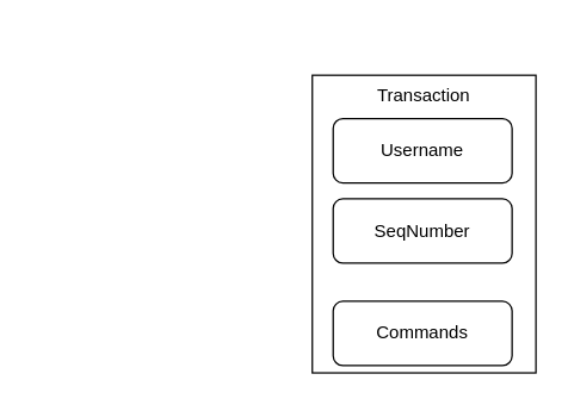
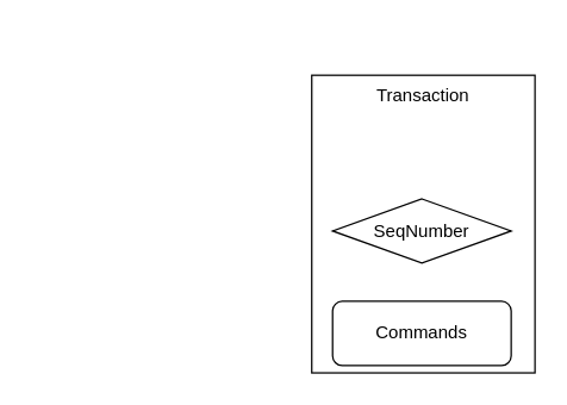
- <mxCell id="4" value="Username" style="rounded=1;whiteSpace=wrap;html=1;" vertex="1" parent="1"><mxGeometry x="223" y="79.232" width="120" height="43.077" as="geometry" /></mxCell>
- <mxCell id="5" value="SeqNumber" style="rounded=1;whiteSpace=wrap;html=1;" vertex="1" parent="1"><mxGeometry x="223" y="133.078" width="120" height="43.077" as="geometry" /></mxCell>
+ <mxCell id="5" value="SeqNumber" style="rhombus;whiteSpace=wrap;html=1;" vertex="1" parent="1"><mxGeometry x="223" y="133.078" width="120" height="43.077" as="geometry" /></mxCell>
